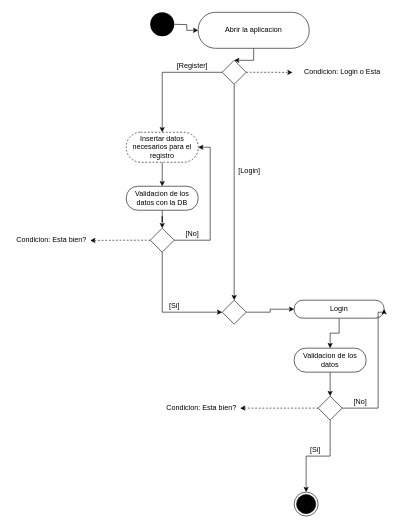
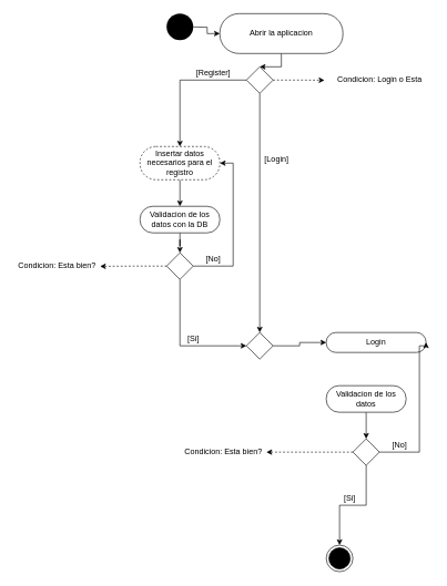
- <mxCell id="18" value="[Login]" style="text;html=1;align=center;verticalAlign=middle;resizable=0;points=[];autosize=1;strokeColor=none;fillColor=none;" vertex="1" parent="1"><mxGeometry x="390" y="275" width="50" height="20" as="geometry" /></mxCell>
+ <mxCell id="18" value="[Login]" style="text;html=1;align=center;verticalAlign=middle;resizable=0;points=[];autosize=1;strokeColor=none;fillColor=none;" vertex="1" parent="1"><mxGeometry x="390" y="230" width="50" height="20" as="geometry" /></mxCell>
- <mxCell id="19" value="" style="edgeStyle=orthogonalEdgeStyle;rounded=0;orthogonalLoop=1;jettySize=auto;html=1;" edge="1" parent="1" source="20" target="22"><mxGeometry relative="1" as="geometry" /></mxCell>
